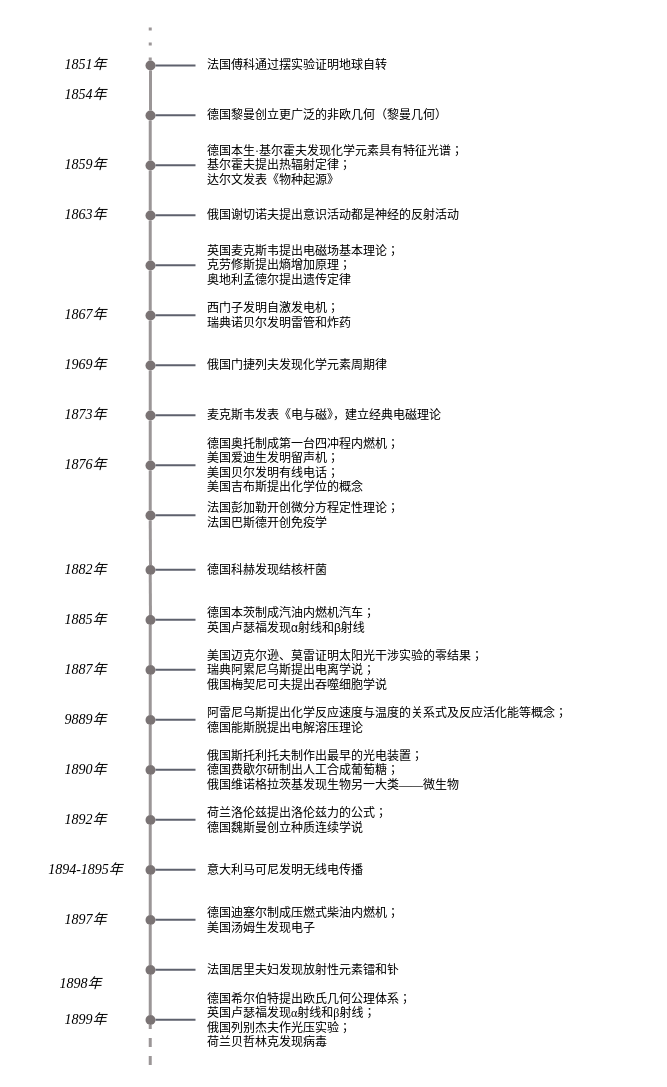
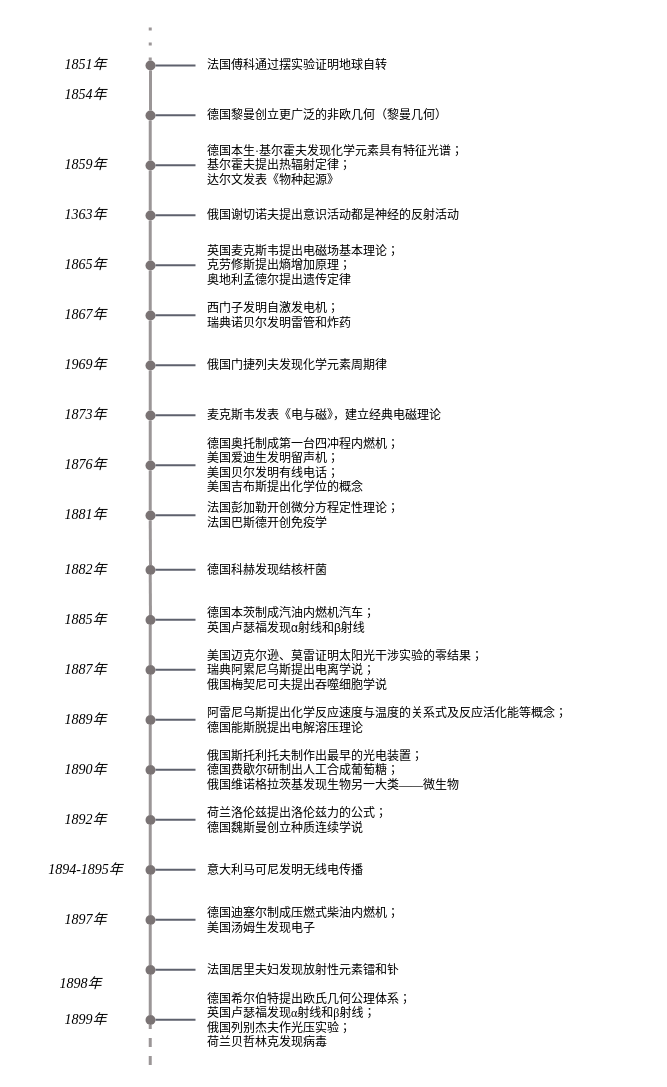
- <mxCell id="66" value="&lt;span style=&quot;font-size: 14px;&quot;&gt;&lt;i&gt;1863&lt;/i&gt;&lt;/span&gt;&lt;i style=&quot;border-color: var(--border-color); font-size: 14px;&quot;&gt;年&lt;/i&gt;" style="text;strokeColor=none;fillColor=none;html=1;fontSize=7;fontStyle=0;verticalAlign=middle;align=center;fontFamily=Comic Sans MS;" parent="1" vertex="1"><mxGeometry x="35" y="205" width="100" height="20" as="geometry" /></mxCell>
+ <mxCell id="66" value="&lt;span style=&quot;font-size: 14px;&quot;&gt;&lt;i&gt;1363&lt;/i&gt;&lt;/span&gt;&lt;i style=&quot;border-color: var(--border-color); font-size: 14px;&quot;&gt;年&lt;/i&gt;" style="text;strokeColor=none;fillColor=none;html=1;fontSize=7;fontStyle=0;verticalAlign=middle;align=center;fontFamily=Comic Sans MS;" parent="1" vertex="1"><mxGeometry x="35" y="205" width="100" height="20" as="geometry" /></mxCell>
+ <mxCell id="67" value="&lt;span style=&quot;font-size: 14px;&quot;&gt;&lt;i&gt;1865&lt;/i&gt;&lt;/span&gt;&lt;i style=&quot;border-color: var(--border-color); font-size: 14px;&quot;&gt;年&lt;/i&gt;" style="text;strokeColor=none;fillColor=none;html=1;fontSize=7;fontStyle=0;verticalAlign=middle;align=center;fontFamily=Comic Sans MS;" parent="1" vertex="1"><mxGeometry x="35" y="255" width="100" height="20" as="geometry" /></mxCell>
+ <mxCell id="72" value="&lt;span style=&quot;font-size: 14px;&quot;&gt;&lt;i&gt;1881&lt;/i&gt;&lt;/span&gt;&lt;i style=&quot;border-color: var(--border-color); font-size: 14px;&quot;&gt;年&lt;/i&gt;" style="text;strokeColor=none;fillColor=none;html=1;fontSize=7;fontStyle=0;verticalAlign=middle;align=center;fontFamily=Comic Sans MS;" parent="1" vertex="1"><mxGeometry x="35" y="504.5" width="100" height="20" as="geometry" /></mxCell>
- <mxCell id="76" value="&lt;span style=&quot;font-size: 14px;&quot;&gt;&lt;i&gt;9889&lt;/i&gt;&lt;/span&gt;&lt;i style=&quot;border-color: var(--border-color); font-size: 14px;&quot;&gt;年&lt;/i&gt;" style="text;strokeColor=none;fillColor=none;html=1;fontSize=7;fontStyle=0;verticalAlign=middle;align=center;fontFamily=Comic Sans MS;" parent="1" vertex="1"><mxGeometry x="35" y="709.75" width="100" height="20" as="geometry" /></mxCell>
+ <mxCell id="76" value="&lt;span style=&quot;font-size: 14px;&quot;&gt;&lt;i&gt;1889&lt;/i&gt;&lt;/span&gt;&lt;i style=&quot;border-color: var(--border-color); font-size: 14px;&quot;&gt;年&lt;/i&gt;" style="text;strokeColor=none;fillColor=none;html=1;fontSize=7;fontStyle=0;verticalAlign=middle;align=center;fontFamily=Comic Sans MS;" parent="1" vertex="1"><mxGeometry x="35" y="709.75" width="100" height="20" as="geometry" /></mxCell>
